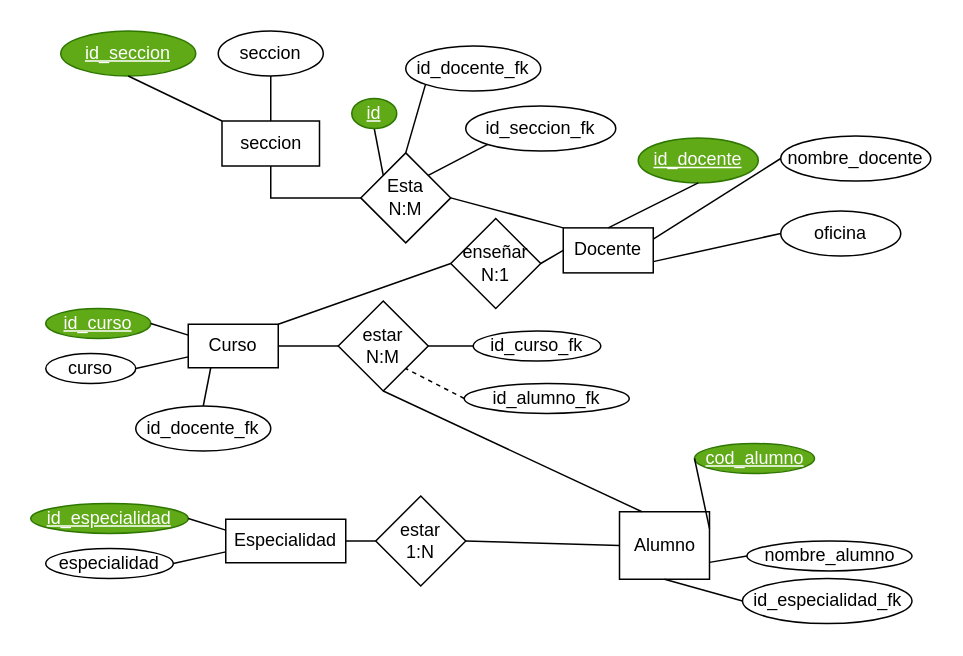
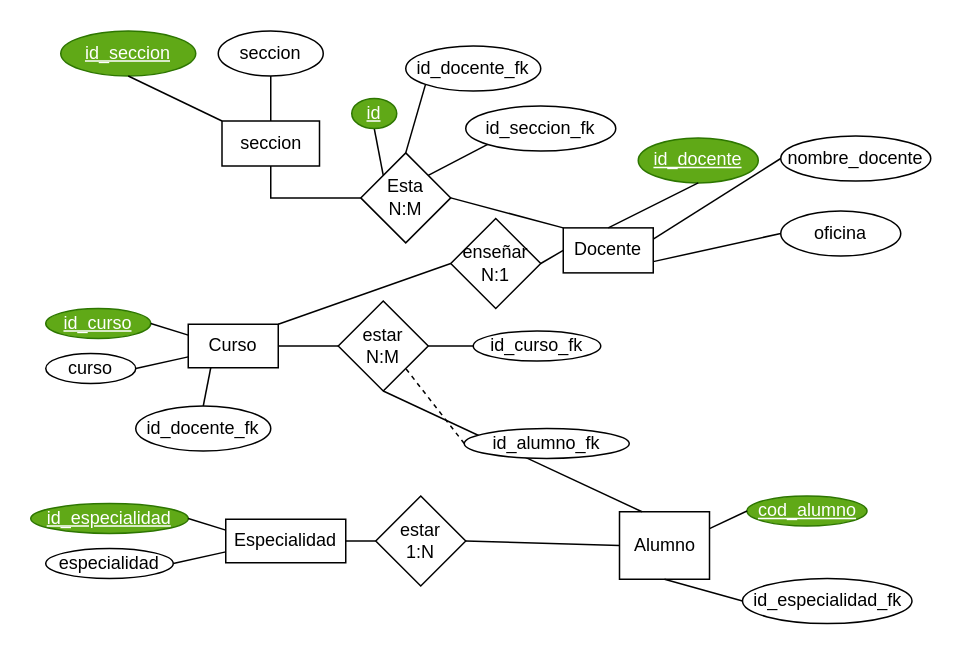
- <mxCell id="49" value="id_alumno_fk" style="ellipse;whiteSpace=wrap;html=1;" vertex="1" parent="1"><mxGeometry x="309" y="255" width="110" height="20" as="geometry" /></mxCell>
+ <mxCell id="49" value="id_alumno_fk" style="ellipse;whiteSpace=wrap;html=1;" vertex="1" parent="1"><mxGeometry x="309" y="285" width="110" height="20" as="geometry" /></mxCell>
- <mxCell id="42" value="cod_alumno" style="ellipse;whiteSpace=wrap;html=1;fillColor=#60a917;fontColor=#ffffff;strokeColor=#2D7600;fontStyle=4" vertex="1" parent="1"><mxGeometry x="462.5" y="295" width="80" height="20" as="geometry" /></mxCell>
+ <mxCell id="42" value="cod_alumno" style="ellipse;whiteSpace=wrap;html=1;fillColor=#60a917;fontColor=#ffffff;strokeColor=#2D7600;fontStyle=4" vertex="1" parent="1"><mxGeometry x="497.5" y="330" width="80" height="20" as="geometry" /></mxCell>
- <mxCell id="41" value="nombre_alumno" style="ellipse;whiteSpace=wrap;html=1;" vertex="1" parent="1"><mxGeometry x="497.5" y="360" width="110" height="20" as="geometry" /></mxCell>
- <mxCell id="43" value="" style="endArrow=none;html=1;rounded=0;entryX=0;entryY=0.5;entryDx=0;entryDy=0;exitX=1;exitY=0.75;exitDx=0;exitDy=0;" edge="1" parent="1" source="40" target="41"><mxGeometry width="50" height="50" relative="1" as="geometry"><mxPoint x="237.5" y="380" as="sourcePoint" /><mxPoint x="287.5" y="330" as="targetPoint" /></mxGeometry></mxCell>
